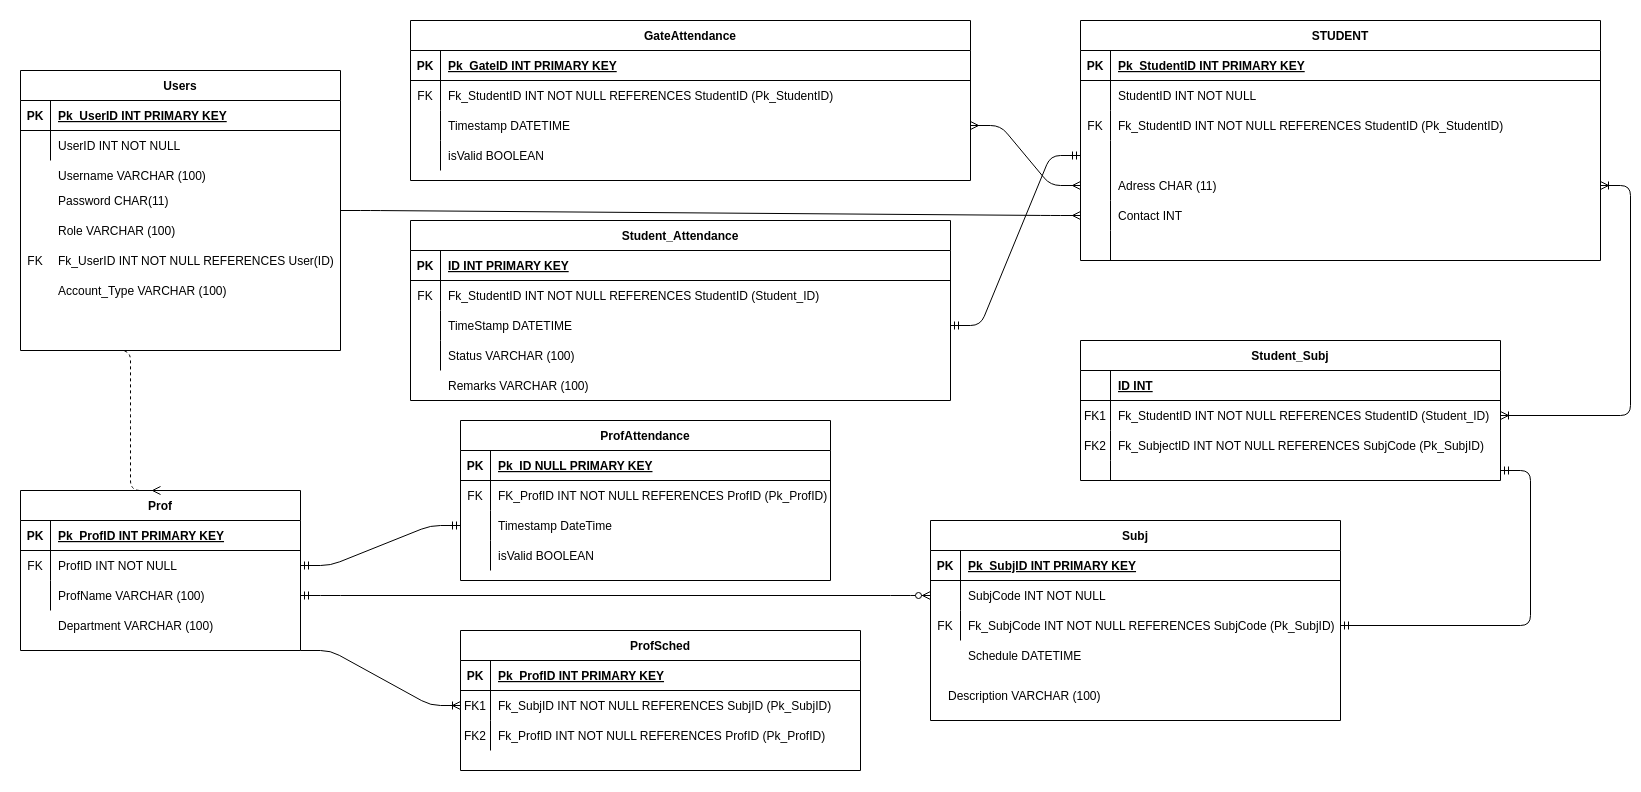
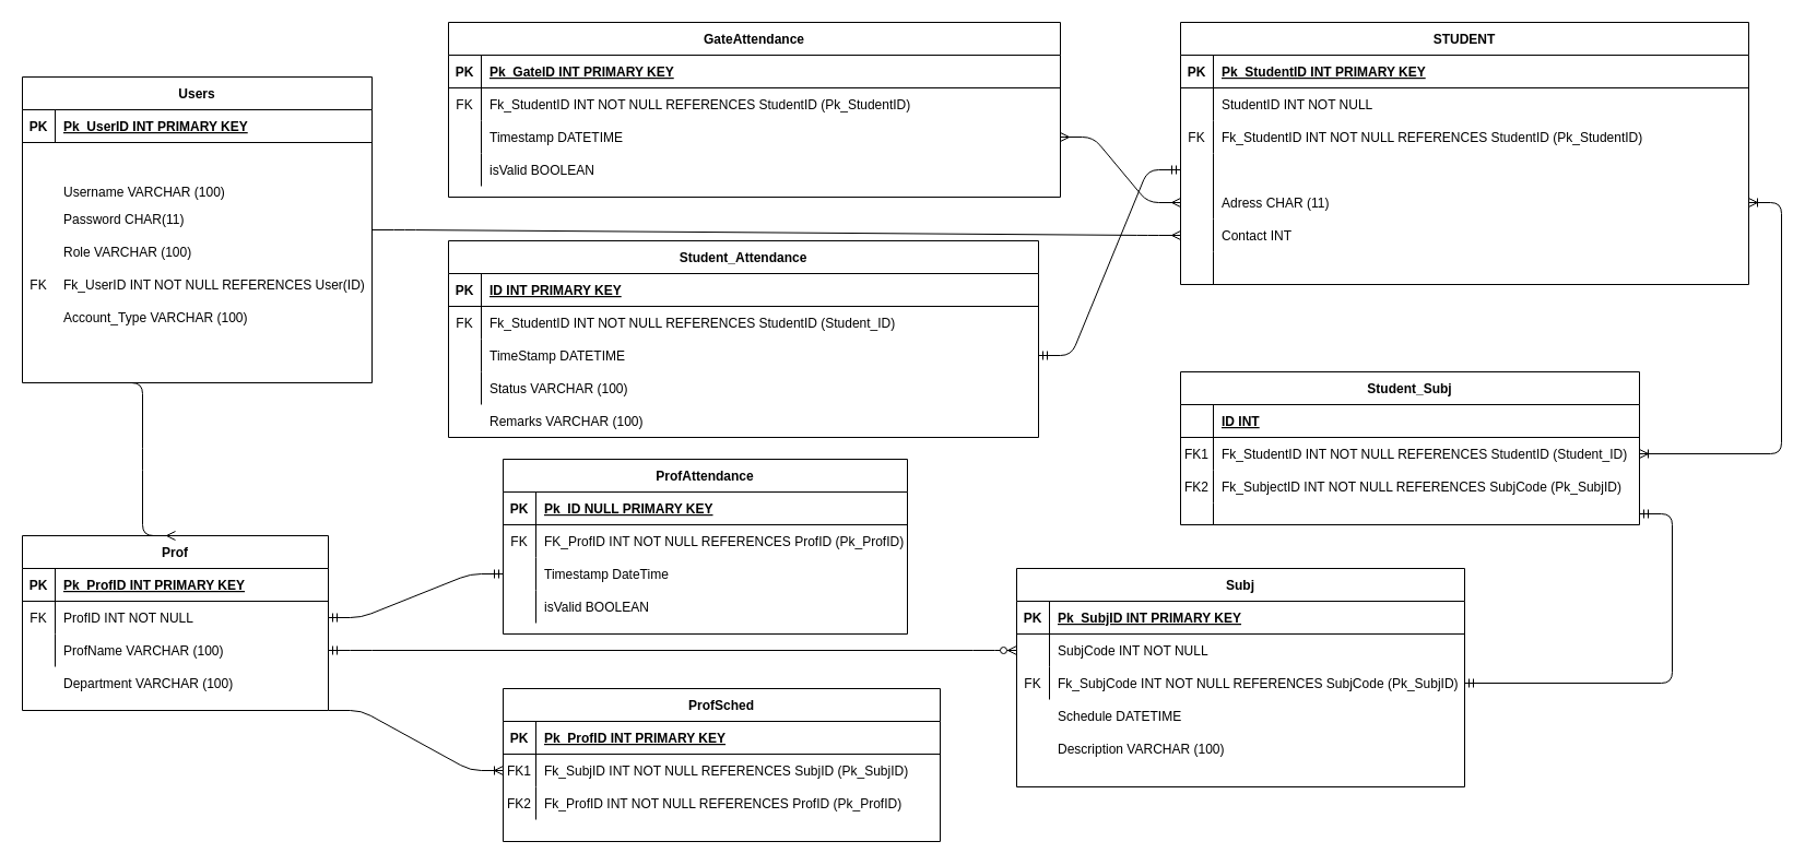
- <mxCell id="28" value="UserID INT NOT NULL" style="shape=partialRectangle;overflow=hidden;connectable=0;fillColor=none;top=0;left=0;bottom=0;right=0;align=left;spacingLeft=6;" parent="26" vertex="1"><mxGeometry x="30" width="290" height="30" as="geometry" /></mxCell>
- <mxCell id="135" value="" style="edgeStyle=entityRelationEdgeStyle;fontSize=12;html=1;endArrow=ERmany;entryX=0.5;entryY=0;entryDx=0;entryDy=0;exitX=0.25;exitY=1;exitDx=0;exitDy=0;dashed=1;" edge="1" parent="1" source="22" target="35"><mxGeometry width="100" height="100" relative="1" as="geometry"><mxPoint x="60" y="460" as="sourcePoint" /><mxPoint x="160" y="360" as="targetPoint" /></mxGeometry></mxCell>
+ <mxCell id="135" value="" style="edgeStyle=entityRelationEdgeStyle;fontSize=12;html=1;endArrow=ERmany;entryX=0.5;entryY=0;entryDx=0;entryDy=0;exitX=0.25;exitY=1;exitDx=0;exitDy=0;" edge="1" parent="1" source="22" target="35"><mxGeometry width="100" height="100" relative="1" as="geometry"><mxPoint x="60" y="460" as="sourcePoint" /><mxPoint x="160" y="360" as="targetPoint" /></mxGeometry></mxCell>
- <mxCell id="48" value="Description VARCHAR (100)" style="shape=partialRectangle;overflow=hidden;connectable=0;fillColor=none;top=0;left=0;bottom=0;right=0;align=left;spacingLeft=6;" parent="1" vertex="1"><mxGeometry x="940" y="680" width="380" height="30" as="geometry" /></mxCell>
+ <mxCell id="48" value="Description VARCHAR (100)" style="shape=partialRectangle;overflow=hidden;connectable=0;fillColor=none;top=0;left=0;bottom=0;right=0;align=left;spacingLeft=6;" parent="1" vertex="1"><mxGeometry x="960" y="670" width="380" height="30" as="geometry" /></mxCell>
